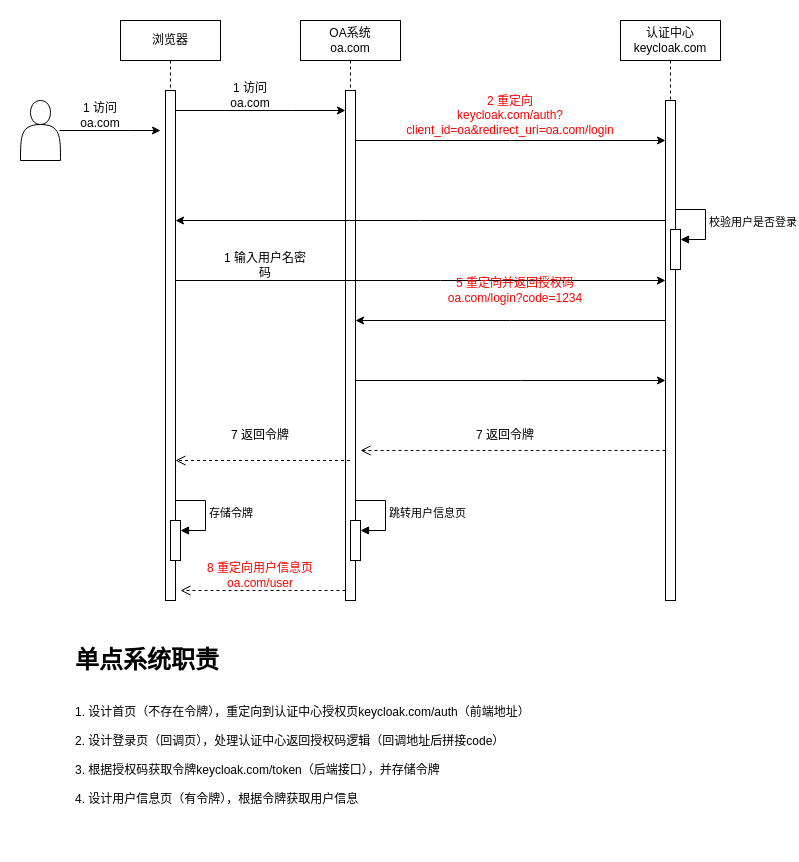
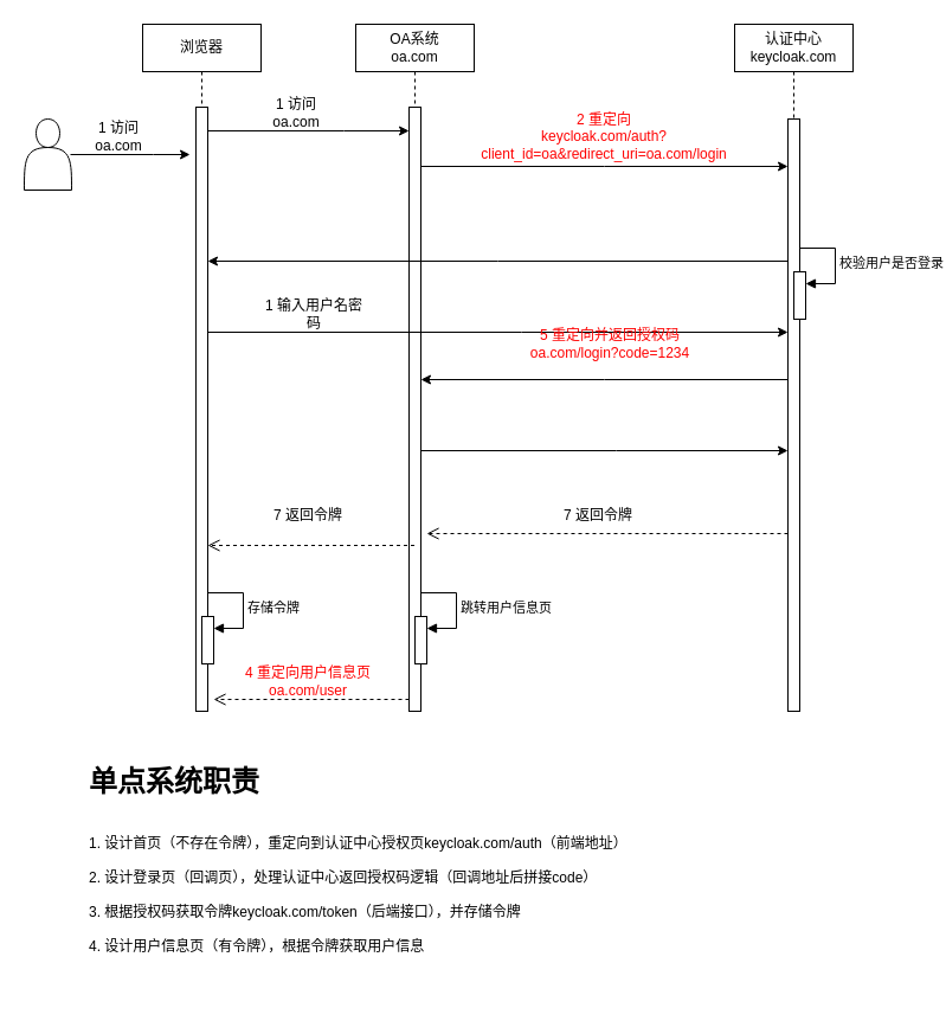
- <mxCell id="32" value="&lt;font color=&quot;#ff0000&quot;&gt;8 重定向用户信息页&lt;br&gt;oa.com/user&lt;/font&gt;" style="text;html=1;strokeColor=none;fillColor=none;align=center;verticalAlign=middle;whiteSpace=wrap;rounded=0;fontColor=#000000;" vertex="1" parent="1"><mxGeometry x="185" y="560" width="150" height="30" as="geometry" /></mxCell>
+ <mxCell id="32" value="&lt;font color=&quot;#ff0000&quot;&gt;4 重定向用户信息页&lt;br&gt;oa.com/user&lt;/font&gt;" style="text;html=1;strokeColor=none;fillColor=none;align=center;verticalAlign=middle;whiteSpace=wrap;rounded=0;fontColor=#000000;" vertex="1" parent="1"><mxGeometry x="185" y="560" width="150" height="30" as="geometry" /></mxCell>
